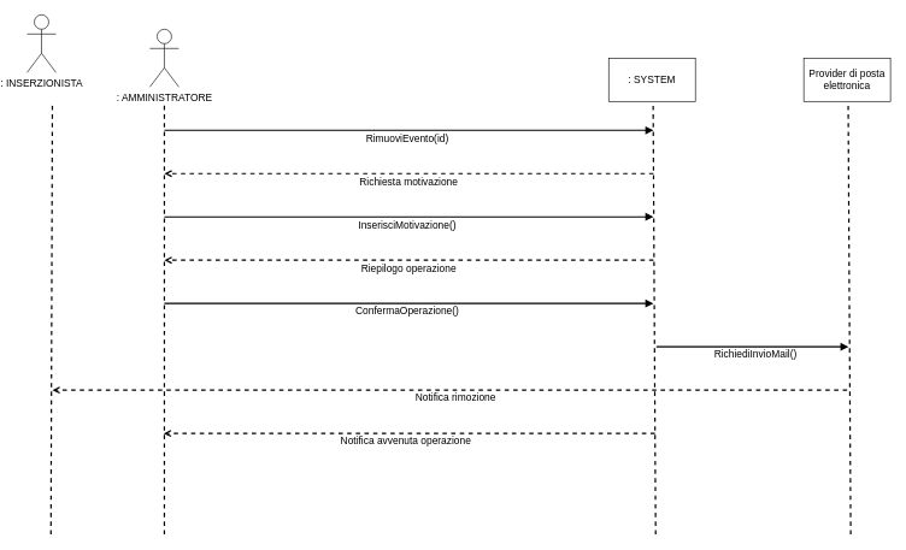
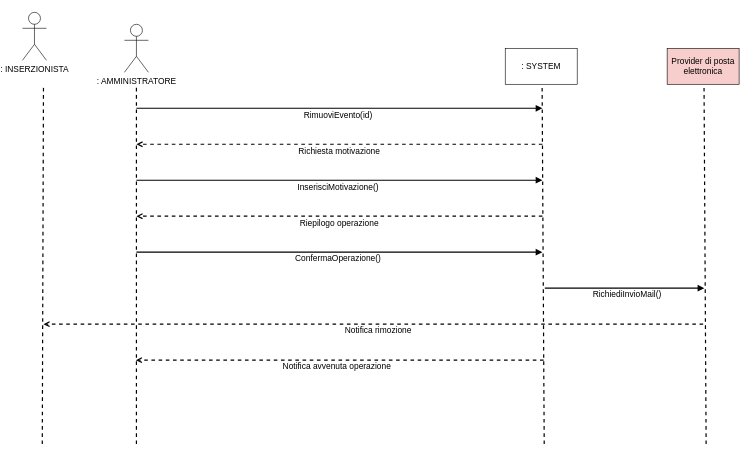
- <mxCell id="22" value="Provider di posta elettronica" style="rounded=0;whiteSpace=wrap;html=1;fontSize=14;" vertex="1" parent="1"><mxGeometry x="1095" y="80" width="120" height="60" as="geometry" /></mxCell>
+ <mxCell id="22" value="Provider di posta elettronica" style="rounded=0;whiteSpace=wrap;html=1;fontSize=14;fillColor=#f8cecc;" vertex="1" parent="1"><mxGeometry x="1095" y="80" width="120" height="60" as="geometry" /></mxCell>
